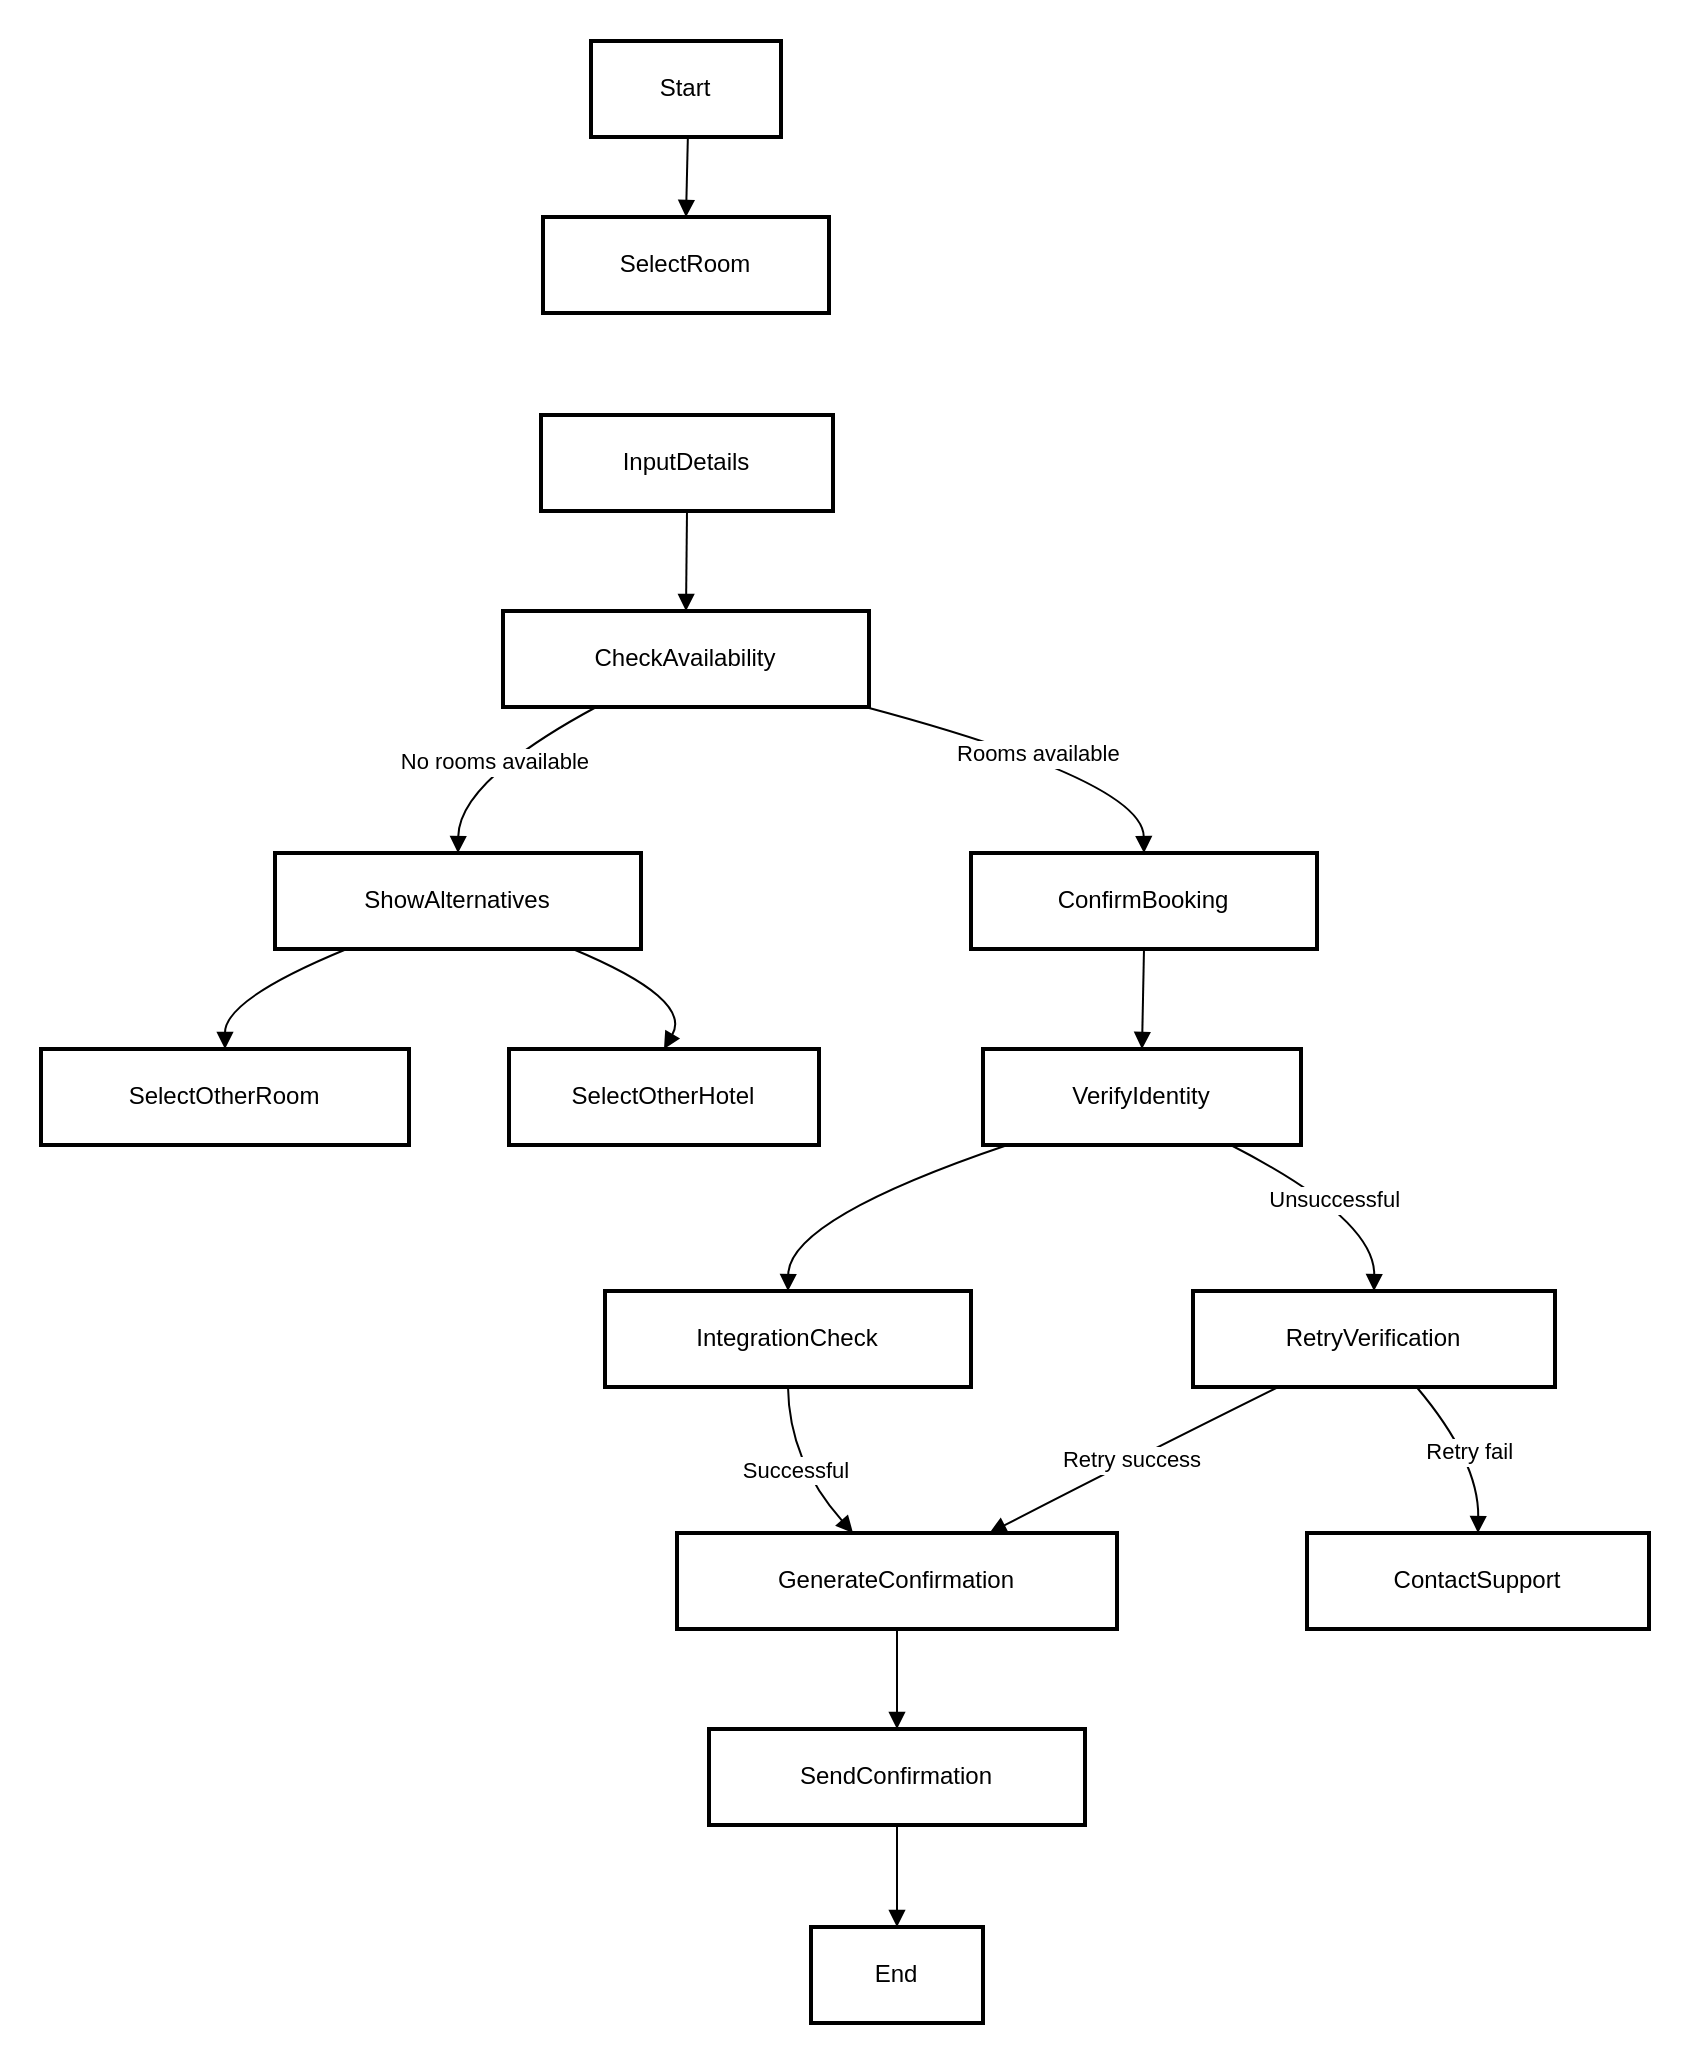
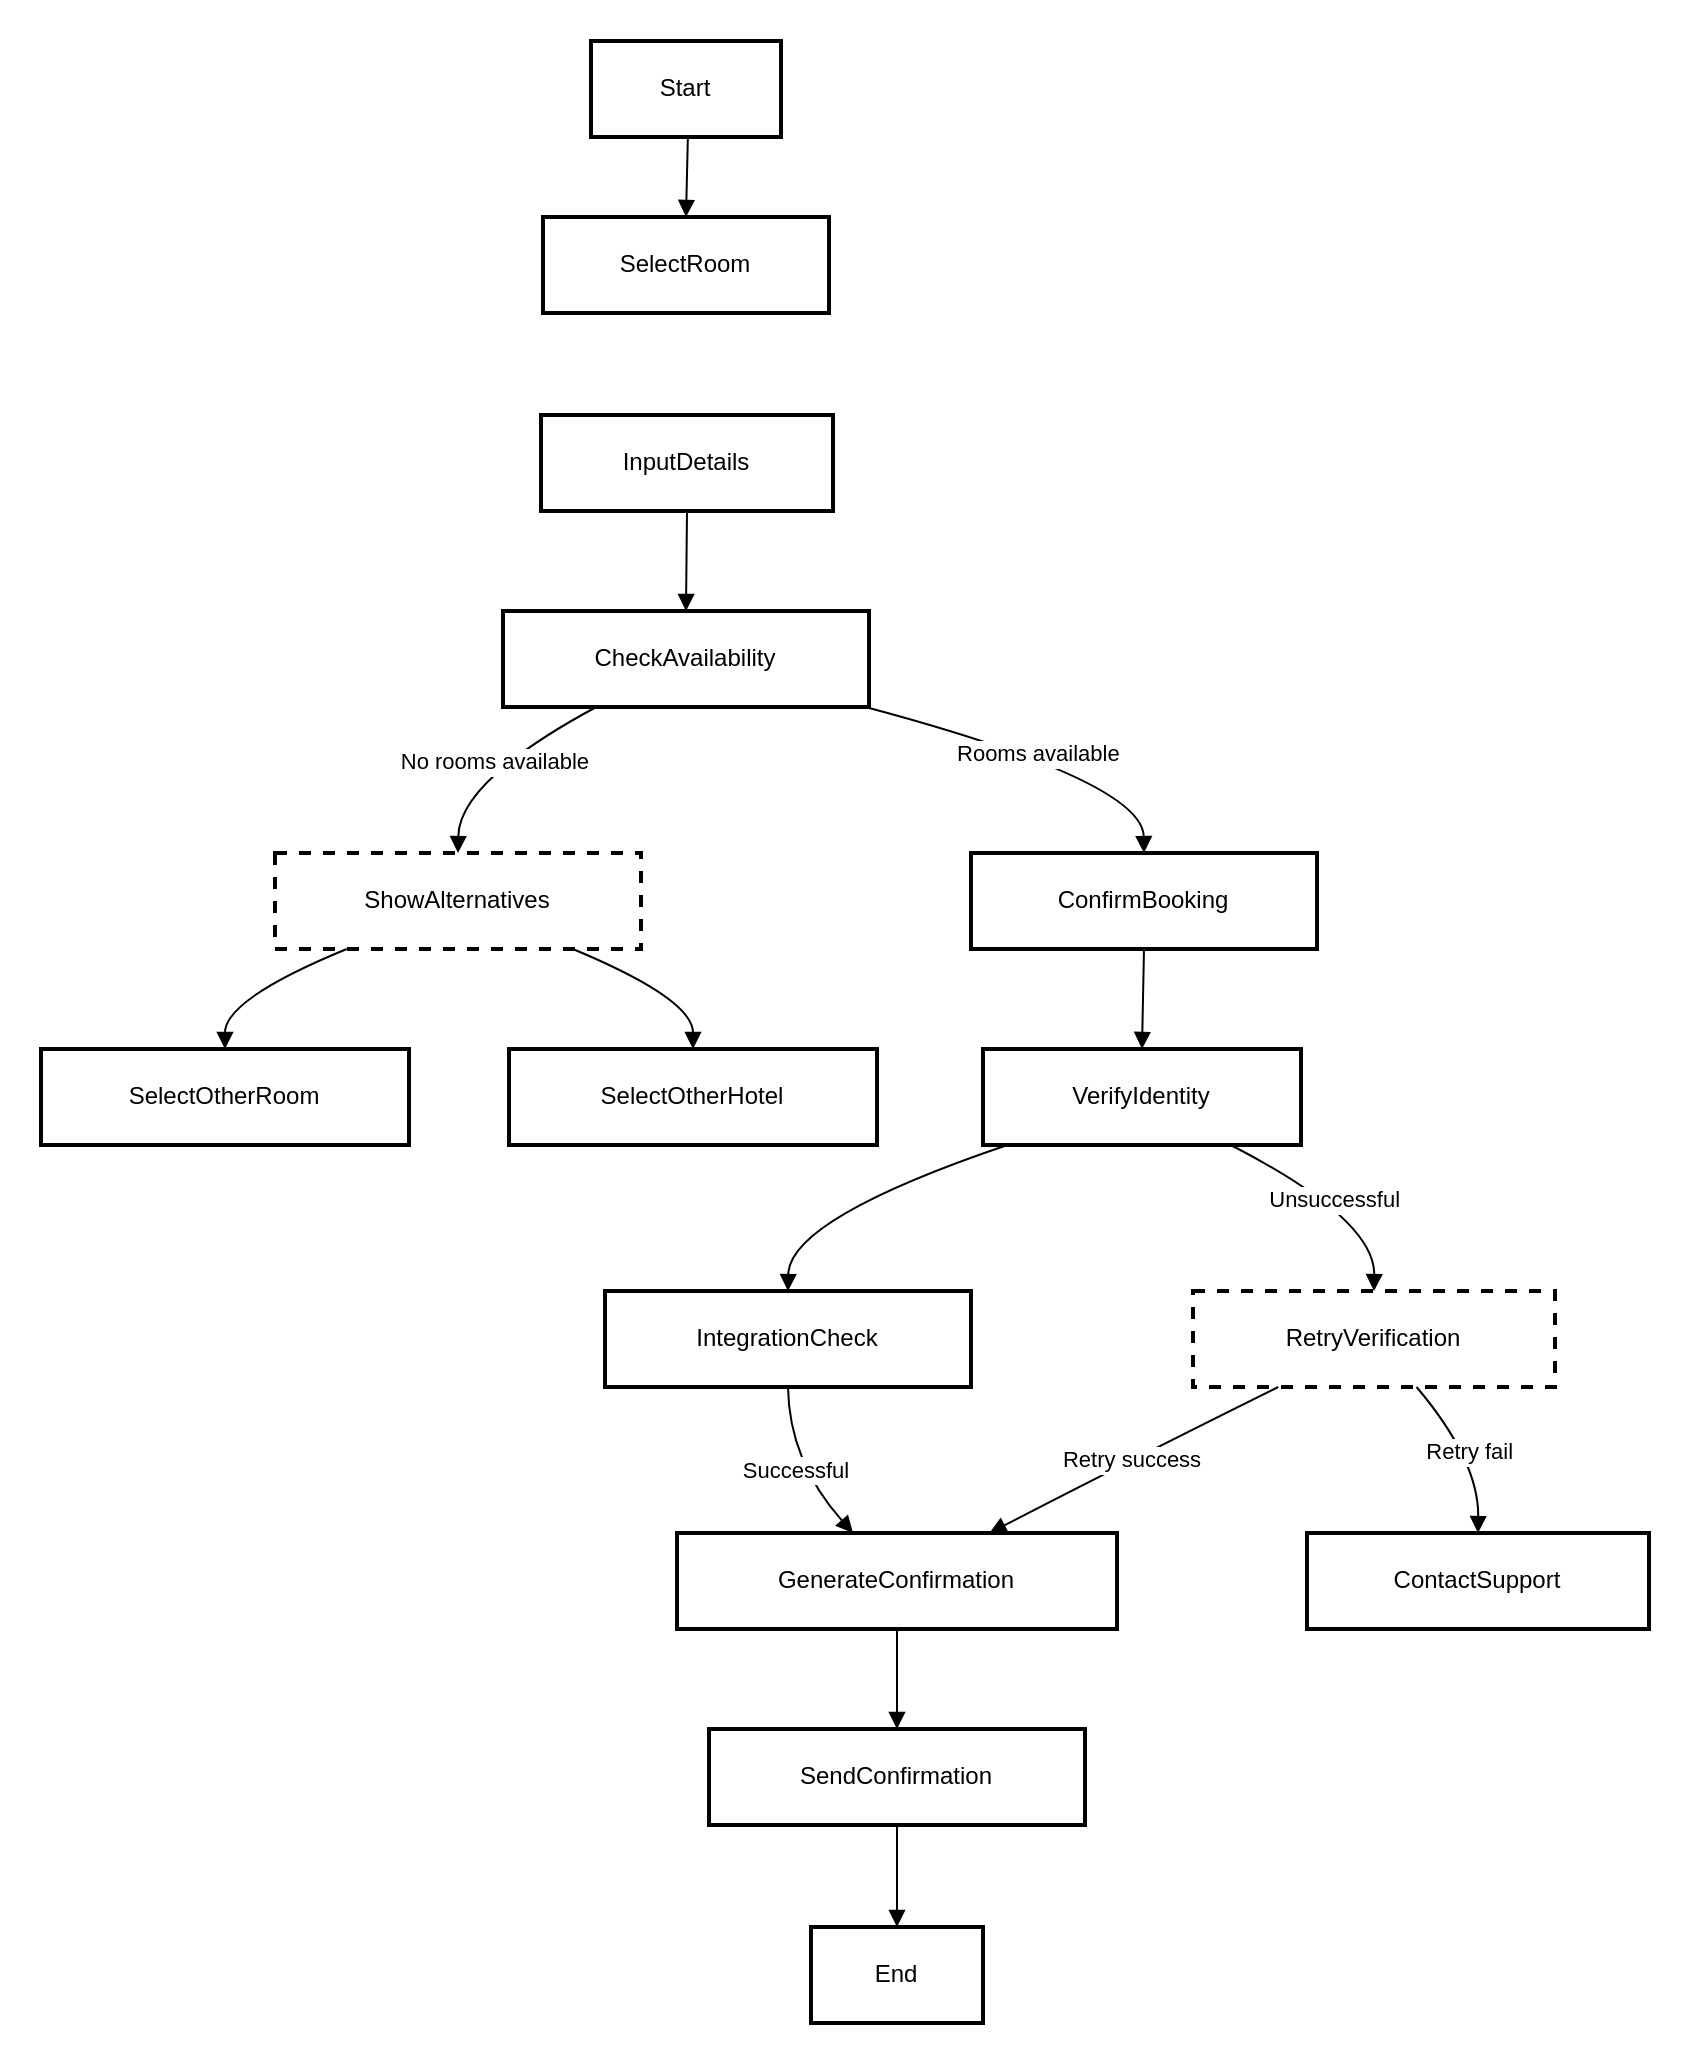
- <mxCell id="7" value="ShowAlternatives" style="whiteSpace=wrap;strokeWidth=2;" vertex="1" parent="1"><mxGeometry x="137" y="426" width="183" height="48" as="geometry" /></mxCell>
+ <mxCell id="7" value="ShowAlternatives" style="whiteSpace=wrap;strokeWidth=2;dashed=1;" vertex="1" parent="1"><mxGeometry x="137" y="426" width="183" height="48" as="geometry" /></mxCell>
- <mxCell id="9" value="SelectOtherHotel" style="whiteSpace=wrap;strokeWidth=2;" vertex="1" parent="1"><mxGeometry x="254" y="524" width="155" height="48" as="geometry" /></mxCell>
+ <mxCell id="9" value="SelectOtherHotel" style="whiteSpace=wrap;strokeWidth=2;" vertex="1" parent="1"><mxGeometry x="254" y="524" width="184" height="48" as="geometry" /></mxCell>
- <mxCell id="13" value="RetryVerification" style="whiteSpace=wrap;strokeWidth=2;" vertex="1" parent="1"><mxGeometry x="596" y="645" width="181" height="48" as="geometry" /></mxCell>
+ <mxCell id="13" value="RetryVerification" style="whiteSpace=wrap;strokeWidth=2;dashed=1;" vertex="1" parent="1"><mxGeometry x="596" y="645" width="181" height="48" as="geometry" /></mxCell>
